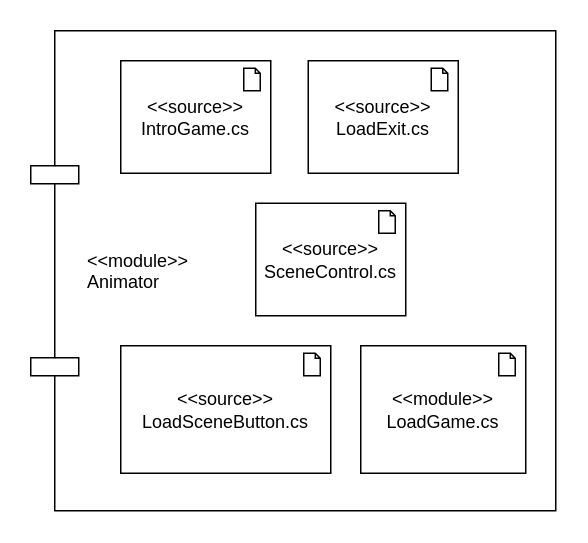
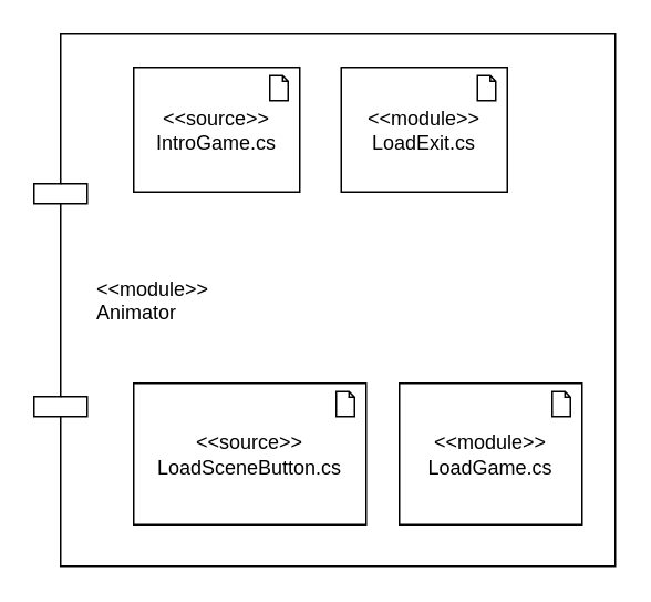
- <mxCell id="7" value="&amp;lt;&amp;lt;source&amp;gt;&amp;gt;&lt;br&gt;LoadExit.cs" style="html=1;outlineConnect=0;whiteSpace=wrap;shape=mxgraph.archimate.application;appType=artifact" vertex="1" parent="1"><mxGeometry x="205" y="40" width="100" height="75" as="geometry" /></mxCell>
+ <mxCell id="7" value="&amp;lt;&amp;lt;module&amp;gt;&amp;gt;&lt;br&gt;LoadExit.cs" style="html=1;outlineConnect=0;whiteSpace=wrap;shape=mxgraph.archimate.application;appType=artifact" vertex="1" parent="1"><mxGeometry x="205" y="40" width="100" height="75" as="geometry" /></mxCell>
- <mxCell id="5" value="&amp;lt;&amp;lt;source&amp;gt;&amp;gt;&lt;br&gt;SceneControl.cs" style="html=1;outlineConnect=0;whiteSpace=wrap;shape=mxgraph.archimate.application;appType=artifact" vertex="1" parent="1"><mxGeometry x="170" y="135" width="100" height="75" as="geometry" /></mxCell>
